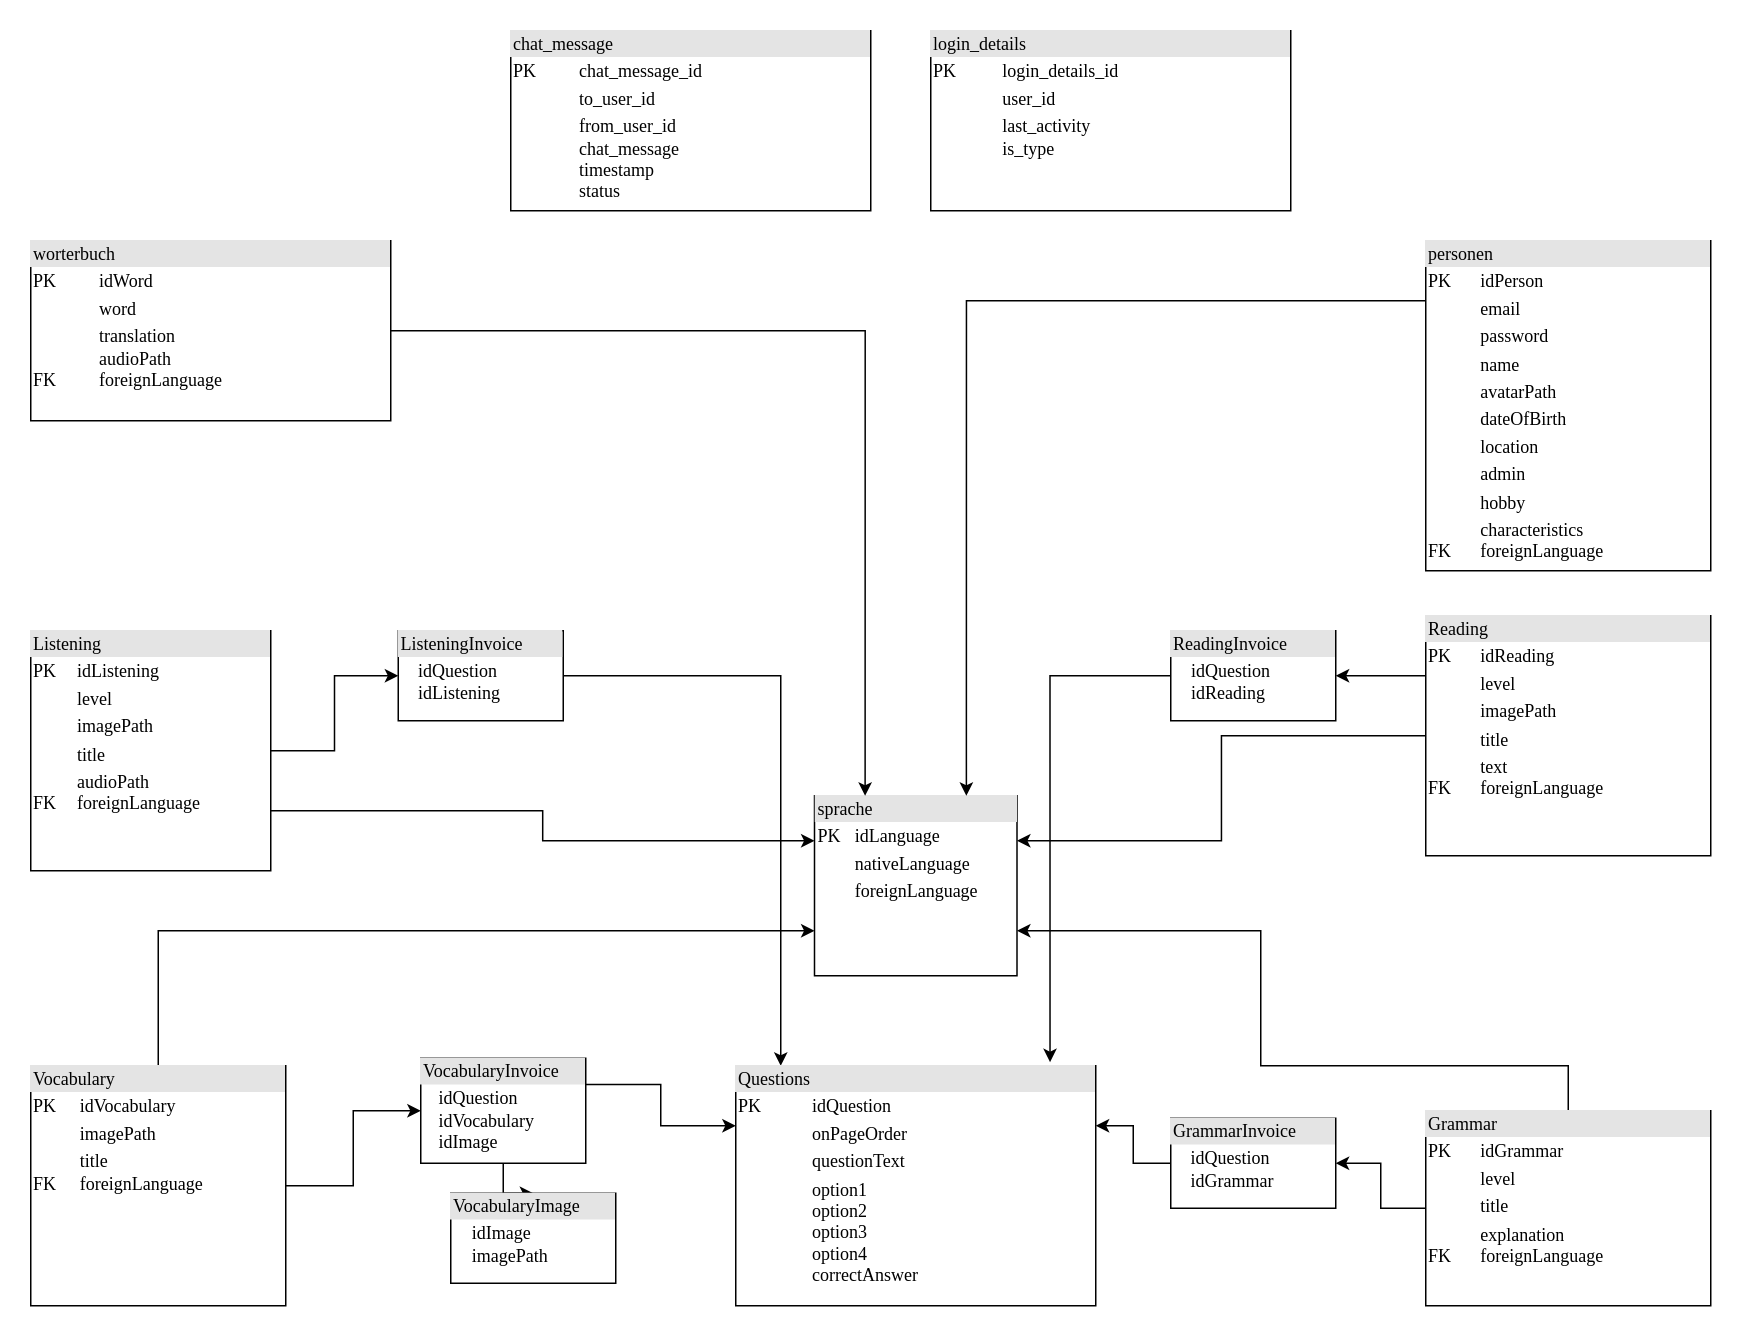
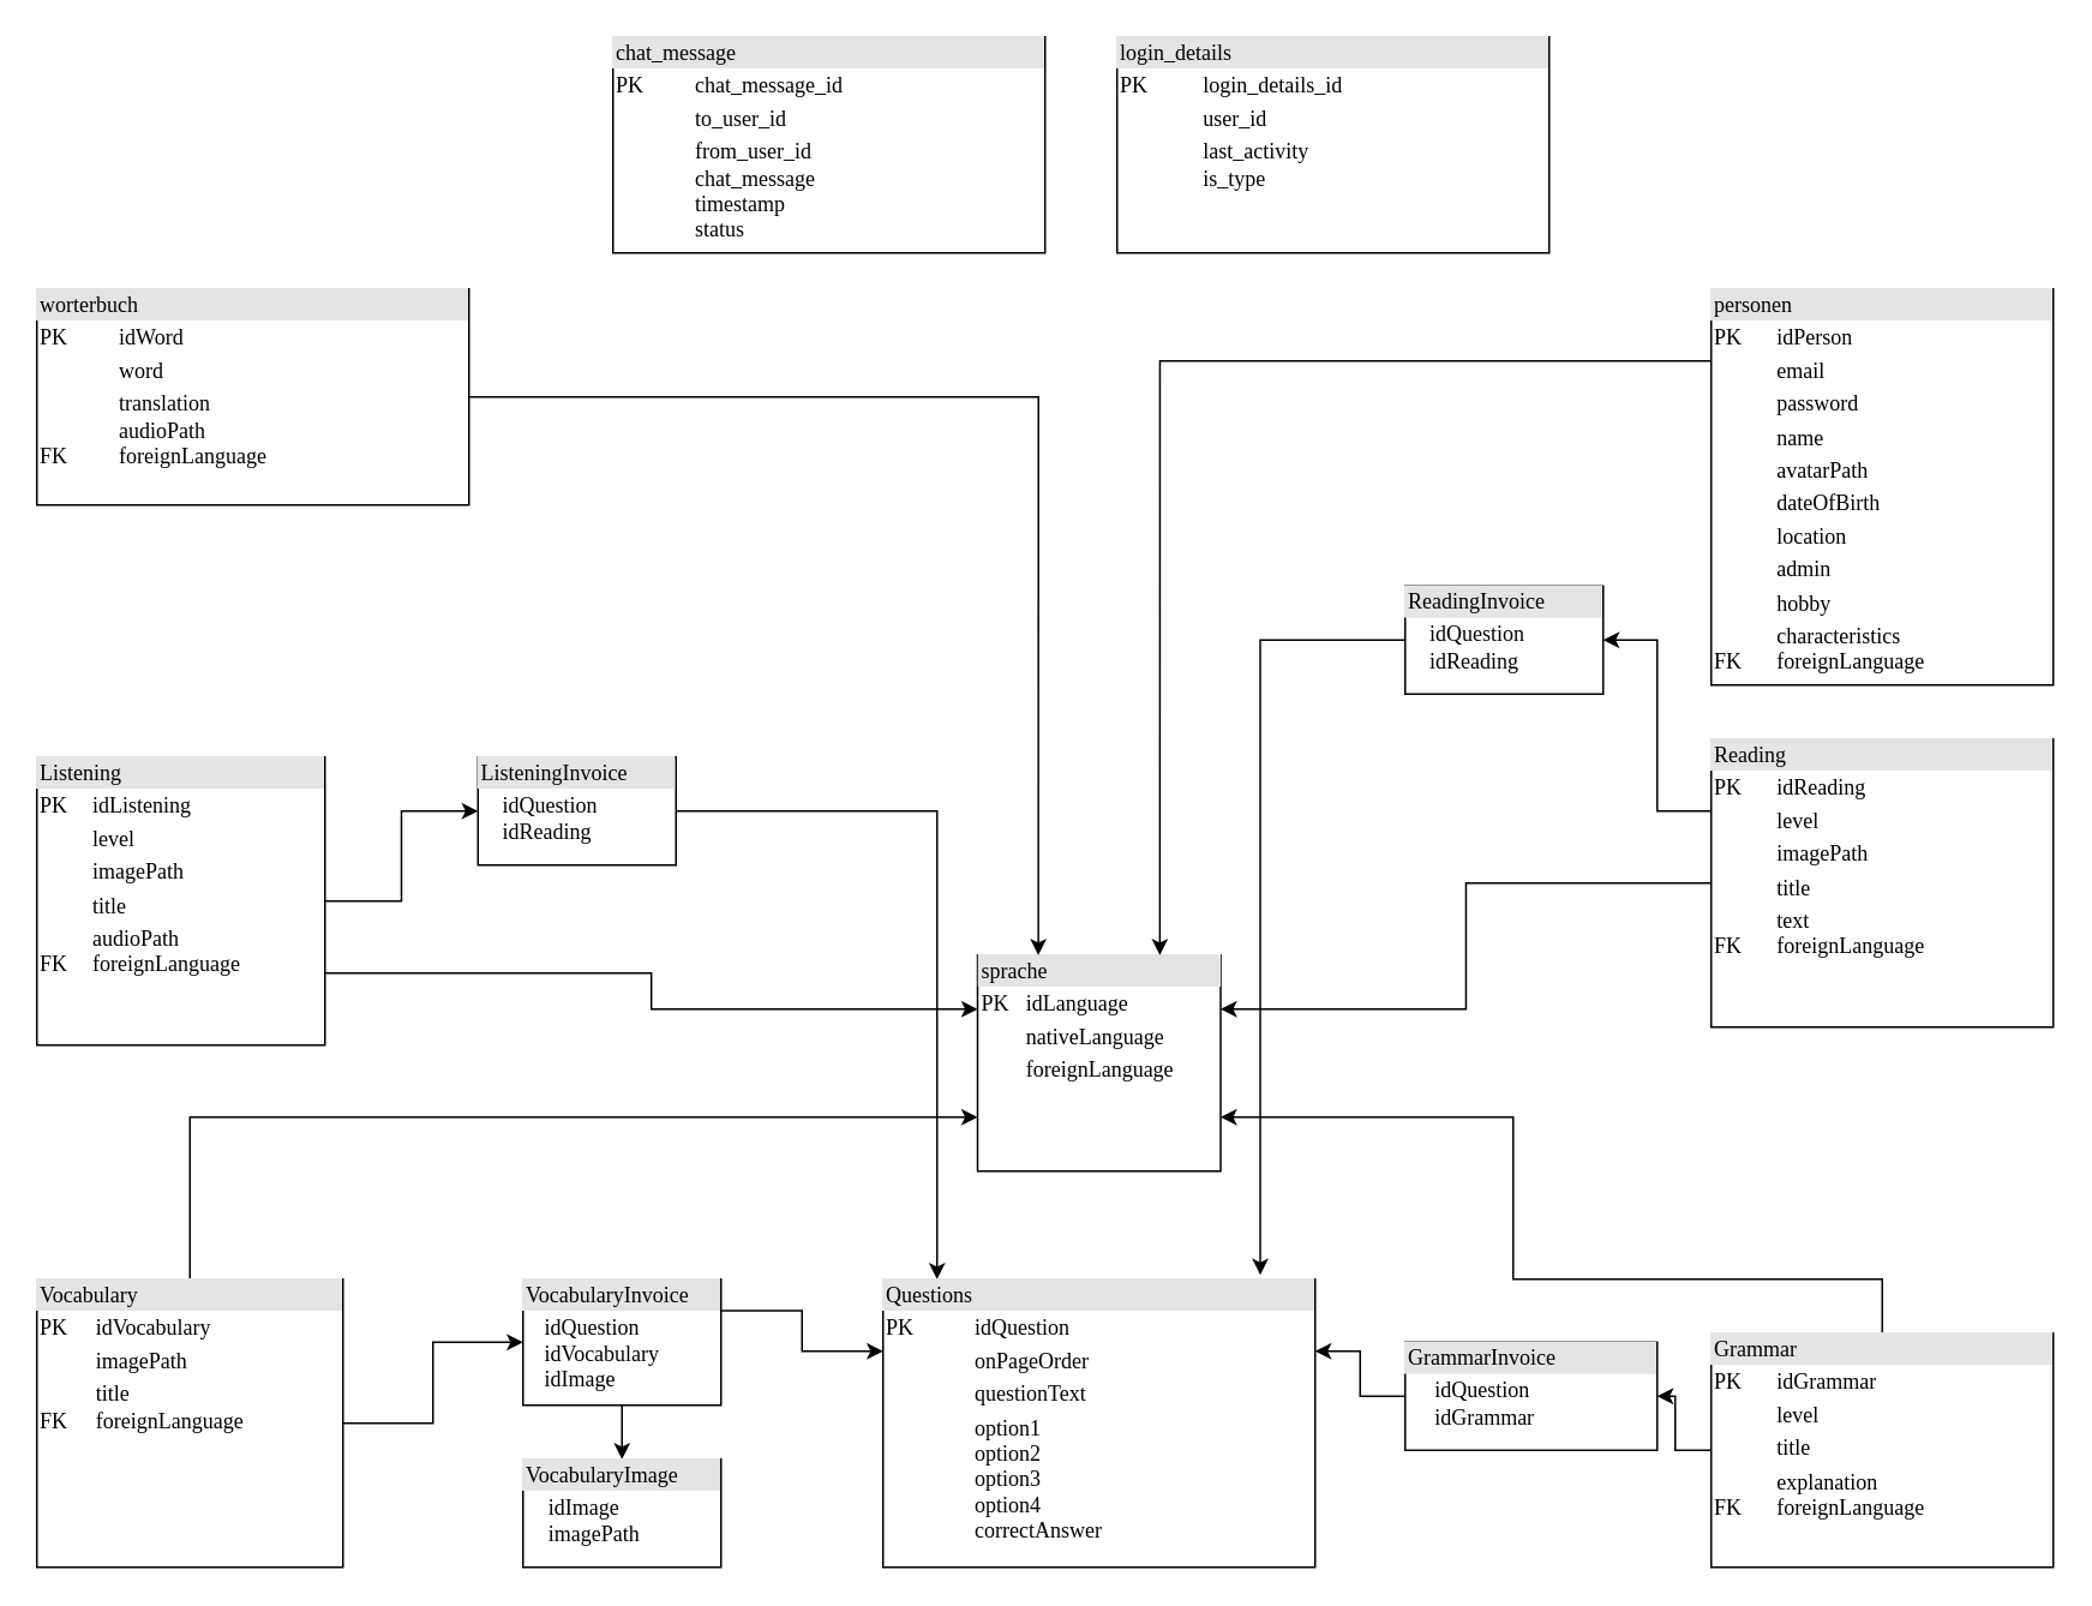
- <mxCell id="24" value="&lt;div style=&quot;box-sizing: border-box ; width: 100% ; background: #e4e4e4 ; padding: 2px&quot;&gt;ListeningInvoice&lt;/div&gt;&lt;table style=&quot;width: 100% ; font-size: 1em&quot; cellpadding=&quot;2&quot; cellspacing=&quot;0&quot;&gt;&lt;tbody&gt;&lt;tr&gt;&lt;td&gt;&amp;nbsp;&lt;/td&gt;&lt;td&gt;idQuestion&lt;br&gt;idListening&lt;/td&gt;&lt;/tr&gt;&lt;/tbody&gt;&lt;/table&gt;" style="verticalAlign=top;align=left;overflow=fill;html=1;rounded=0;shadow=0;comic=0;labelBackgroundColor=none;strokeWidth=1;fontFamily=Verdana;fontSize=12" parent="1" vertex="1"><mxGeometry x="265" y="420" width="110" height="60" as="geometry" /></mxCell>
+ <mxCell id="24" value="&lt;div style=&quot;box-sizing: border-box ; width: 100% ; background: #e4e4e4 ; padding: 2px&quot;&gt;ListeningInvoice&lt;/div&gt;&lt;table style=&quot;width: 100% ; font-size: 1em&quot; cellpadding=&quot;2&quot; cellspacing=&quot;0&quot;&gt;&lt;tbody&gt;&lt;tr&gt;&lt;td&gt;&amp;nbsp;&lt;/td&gt;&lt;td&gt;idQuestion&lt;br&gt;idReading&lt;/td&gt;&lt;/tr&gt;&lt;/tbody&gt;&lt;/table&gt;" style="verticalAlign=top;align=left;overflow=fill;html=1;rounded=0;shadow=0;comic=0;labelBackgroundColor=none;strokeWidth=1;fontFamily=Verdana;fontSize=12" parent="1" vertex="1"><mxGeometry x="265" y="420" width="110" height="60" as="geometry" /></mxCell>
- <mxCell id="20" value="&lt;div style=&quot;box-sizing: border-box ; width: 100% ; background: #e4e4e4 ; padding: 2px&quot;&gt;ReadingInvoice&lt;/div&gt;&lt;table style=&quot;width: 100% ; font-size: 1em&quot; cellpadding=&quot;2&quot; cellspacing=&quot;0&quot;&gt;&lt;tbody&gt;&lt;tr&gt;&lt;td&gt;&amp;nbsp;&lt;/td&gt;&lt;td&gt;idQuestion&lt;br&gt;idReading&lt;/td&gt;&lt;/tr&gt;&lt;/tbody&gt;&lt;/table&gt;" style="verticalAlign=top;align=left;overflow=fill;html=1;rounded=0;shadow=0;comic=0;labelBackgroundColor=none;strokeWidth=1;fontFamily=Verdana;fontSize=12" parent="1" vertex="1"><mxGeometry x="780" y="420" width="110" height="60" as="geometry" /></mxCell>
+ <mxCell id="20" value="&lt;div style=&quot;box-sizing: border-box ; width: 100% ; background: #e4e4e4 ; padding: 2px&quot;&gt;ReadingInvoice&lt;/div&gt;&lt;table style=&quot;width: 100% ; font-size: 1em&quot; cellpadding=&quot;2&quot; cellspacing=&quot;0&quot;&gt;&lt;tbody&gt;&lt;tr&gt;&lt;td&gt;&amp;nbsp;&lt;/td&gt;&lt;td&gt;idQuestion&lt;br&gt;idReading&lt;/td&gt;&lt;/tr&gt;&lt;/tbody&gt;&lt;/table&gt;" style="verticalAlign=top;align=left;overflow=fill;html=1;rounded=0;shadow=0;comic=0;labelBackgroundColor=none;strokeWidth=1;fontFamily=Verdana;fontSize=12" parent="1" vertex="1"><mxGeometry x="780" y="325" width="110" height="60" as="geometry" /></mxCell>
- <mxCell id="27" value="&lt;div style=&quot;box-sizing: border-box ; width: 100% ; background: #e4e4e4 ; padding: 2px&quot;&gt;VocabularyInvoice&lt;/div&gt;&lt;table style=&quot;width: 100% ; font-size: 1em&quot; cellpadding=&quot;2&quot; cellspacing=&quot;0&quot;&gt;&lt;tbody&gt;&lt;tr&gt;&lt;td&gt;&amp;nbsp;&lt;/td&gt;&lt;td&gt;idQuestion&lt;br&gt;idVocabulary&lt;br&gt;idImage&lt;/td&gt;&lt;/tr&gt;&lt;/tbody&gt;&lt;/table&gt;" style="verticalAlign=top;align=left;overflow=fill;html=1;rounded=0;shadow=0;comic=0;labelBackgroundColor=none;strokeWidth=1;fontFamily=Verdana;fontSize=12" parent="1" vertex="1"><mxGeometry x="280" y="705" width="110" height="70" as="geometry" /></mxCell>
+ <mxCell id="27" value="&lt;div style=&quot;box-sizing: border-box ; width: 100% ; background: #e4e4e4 ; padding: 2px&quot;&gt;VocabularyInvoice&lt;/div&gt;&lt;table style=&quot;width: 100% ; font-size: 1em&quot; cellpadding=&quot;2&quot; cellspacing=&quot;0&quot;&gt;&lt;tbody&gt;&lt;tr&gt;&lt;td&gt;&amp;nbsp;&lt;/td&gt;&lt;td&gt;idQuestion&lt;br&gt;idVocabulary&lt;br&gt;idImage&lt;/td&gt;&lt;/tr&gt;&lt;/tbody&gt;&lt;/table&gt;" style="verticalAlign=top;align=left;overflow=fill;html=1;rounded=0;shadow=0;comic=0;labelBackgroundColor=none;strokeWidth=1;fontFamily=Verdana;fontSize=12" parent="1" vertex="1"><mxGeometry x="290" y="710" width="110" height="70" as="geometry" /></mxCell>
- <mxCell id="22" value="&lt;div style=&quot;box-sizing: border-box ; width: 100% ; background: #e4e4e4 ; padding: 2px&quot;&gt;GrammarInvoice&lt;/div&gt;&lt;table style=&quot;width: 100% ; font-size: 1em&quot; cellpadding=&quot;2&quot; cellspacing=&quot;0&quot;&gt;&lt;tbody&gt;&lt;tr&gt;&lt;td&gt;&amp;nbsp;&lt;/td&gt;&lt;td&gt;idQuestion&lt;br&gt;idGrammar&lt;/td&gt;&lt;/tr&gt;&lt;/tbody&gt;&lt;/table&gt;" style="verticalAlign=top;align=left;overflow=fill;html=1;rounded=0;shadow=0;comic=0;labelBackgroundColor=none;strokeWidth=1;fontFamily=Verdana;fontSize=12" parent="1" vertex="1"><mxGeometry x="780" y="745" width="110" height="60" as="geometry" /></mxCell>
+ <mxCell id="22" value="&lt;div style=&quot;box-sizing: border-box ; width: 100% ; background: #e4e4e4 ; padding: 2px&quot;&gt;GrammarInvoice&lt;/div&gt;&lt;table style=&quot;width: 100% ; font-size: 1em&quot; cellpadding=&quot;2&quot; cellspacing=&quot;0&quot;&gt;&lt;tbody&gt;&lt;tr&gt;&lt;td&gt;&amp;nbsp;&lt;/td&gt;&lt;td&gt;idQuestion&lt;br&gt;idGrammar&lt;/td&gt;&lt;/tr&gt;&lt;/tbody&gt;&lt;/table&gt;" style="verticalAlign=top;align=left;overflow=fill;html=1;rounded=0;shadow=0;comic=0;labelBackgroundColor=none;strokeWidth=1;fontFamily=Verdana;fontSize=12" parent="1" vertex="1"><mxGeometry x="780" y="745" width="140" height="60" as="geometry" /></mxCell>
- <mxCell id="28" value="&lt;div style=&quot;box-sizing: border-box ; width: 100% ; background: #e4e4e4 ; padding: 2px&quot;&gt;VocabularyImage&lt;/div&gt;&lt;table style=&quot;width: 100% ; font-size: 1em&quot; cellpadding=&quot;2&quot; cellspacing=&quot;0&quot;&gt;&lt;tbody&gt;&lt;tr&gt;&lt;td&gt;&amp;nbsp;&lt;/td&gt;&lt;td&gt;idImage&lt;br&gt;imagePath&lt;/td&gt;&lt;/tr&gt;&lt;/tbody&gt;&lt;/table&gt;" style="verticalAlign=top;align=left;overflow=fill;html=1;rounded=0;shadow=0;comic=0;labelBackgroundColor=none;strokeWidth=1;fontFamily=Verdana;fontSize=12" parent="1" vertex="1"><mxGeometry x="300" y="795" width="110" height="60" as="geometry" /></mxCell>
+ <mxCell id="28" value="&lt;div style=&quot;box-sizing: border-box ; width: 100% ; background: #e4e4e4 ; padding: 2px&quot;&gt;VocabularyImage&lt;/div&gt;&lt;table style=&quot;width: 100% ; font-size: 1em&quot; cellpadding=&quot;2&quot; cellspacing=&quot;0&quot;&gt;&lt;tbody&gt;&lt;tr&gt;&lt;td&gt;&amp;nbsp;&lt;/td&gt;&lt;td&gt;idImage&lt;br&gt;imagePath&lt;/td&gt;&lt;/tr&gt;&lt;/tbody&gt;&lt;/table&gt;" style="verticalAlign=top;align=left;overflow=fill;html=1;rounded=0;shadow=0;comic=0;labelBackgroundColor=none;strokeWidth=1;fontFamily=Verdana;fontSize=12" parent="1" vertex="1"><mxGeometry x="290" y="810" width="110" height="60" as="geometry" /></mxCell>
